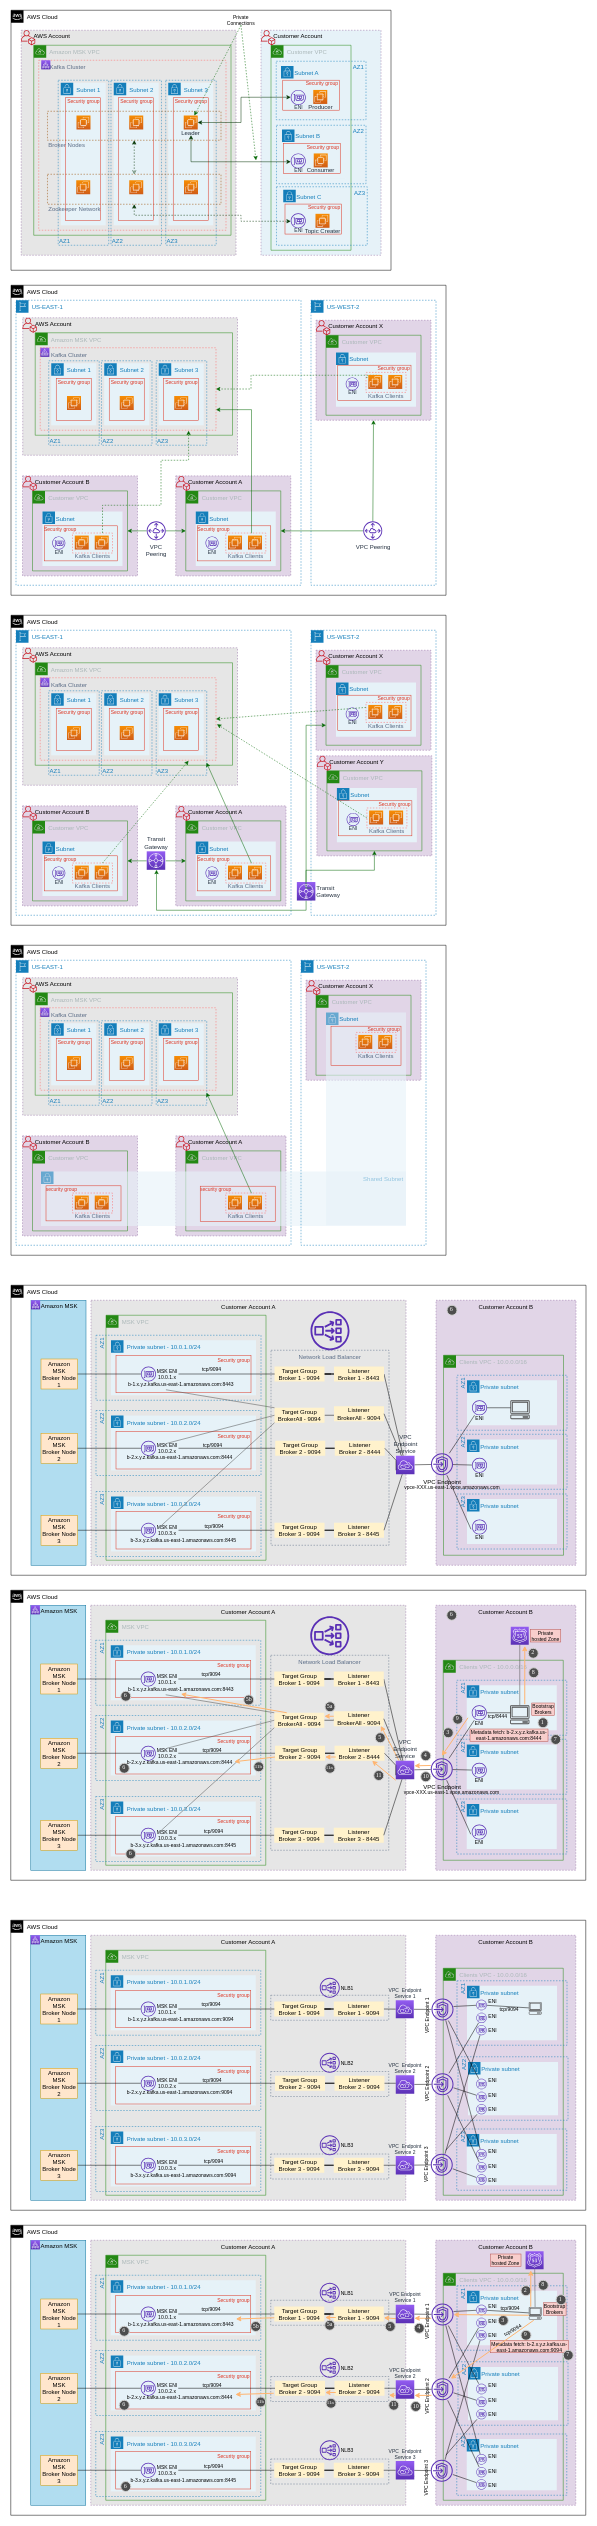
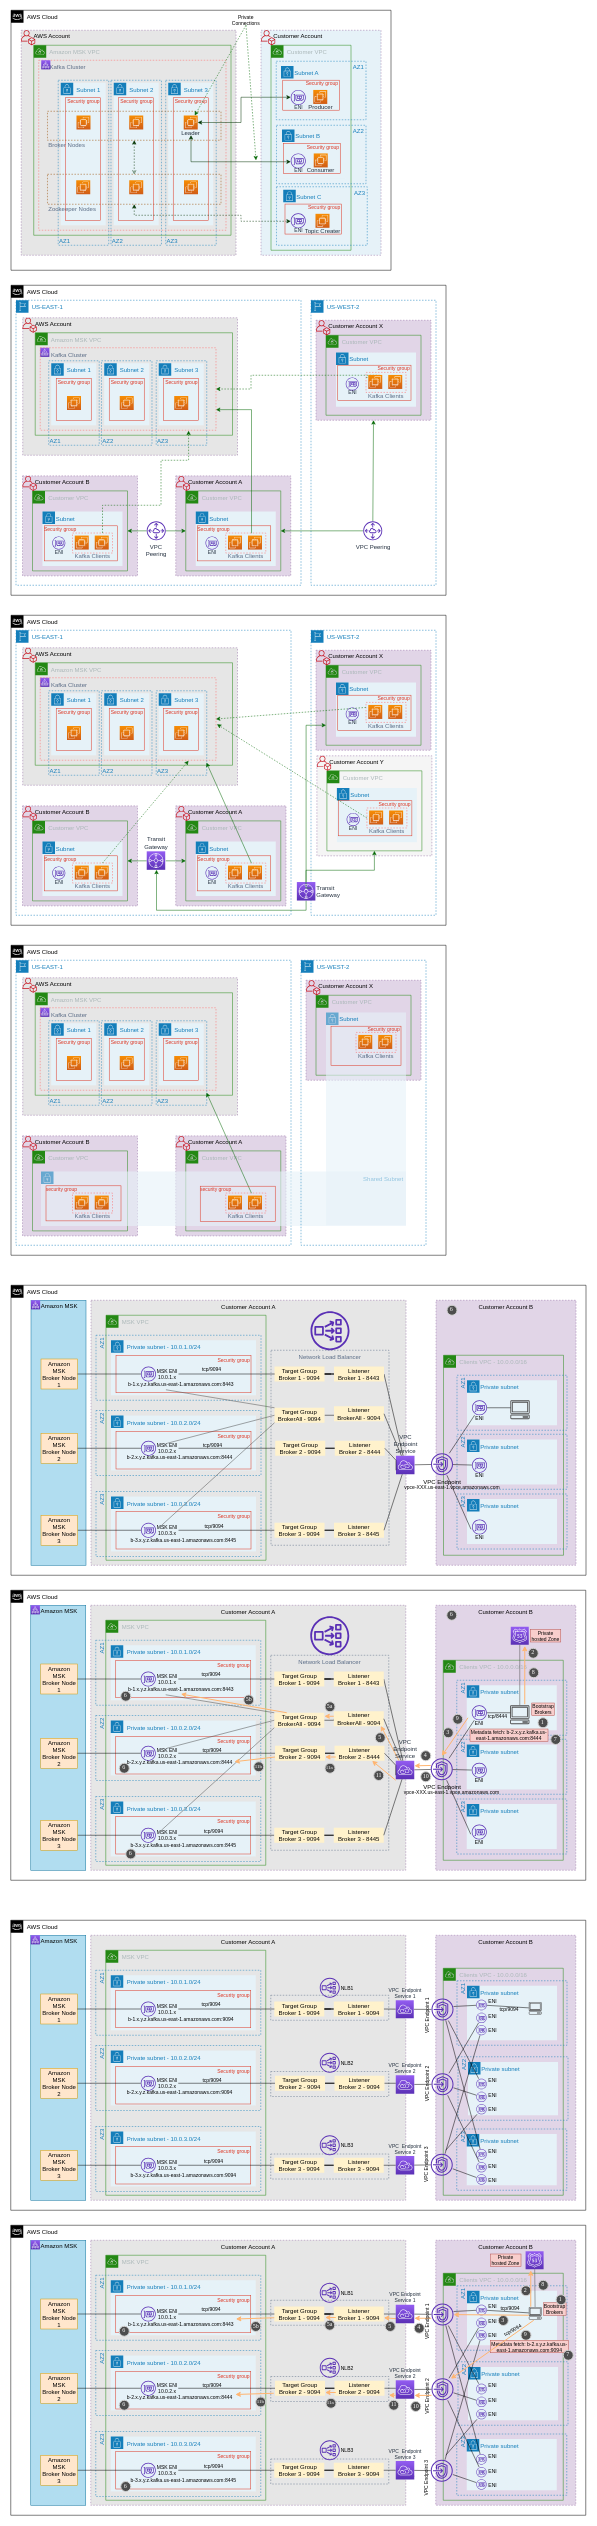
- <mxCell id="60" value="Private Connections" style="text;html=1;strokeColor=none;fillColor=none;align=center;verticalAlign=middle;whiteSpace=wrap;rounded=0;dashed=1;fontSize=10;" vertex="1" parent="1"><mxGeometry x="461" y="30" width="40" height="20" as="geometry" /></mxCell>
+ <mxCell id="60" value="Private Connections" style="text;html=1;strokeColor=none;fillColor=none;align=center;verticalAlign=middle;whiteSpace=wrap;rounded=0;dashed=1;fontSize=10;" vertex="1" parent="1"><mxGeometry x="471" y="30" width="40" height="20" as="geometry" /></mxCell>
- <mxCell id="22" value="Zookeeper Network" style="fillColor=none;verticalAlign=bottom;fontStyle=0;fontColor=#5A6C86;align=left;spacingTop=0;spacingBottom=-18;dashed=1;strokeColor=#994C00;" vertex="1" parent="1"><mxGeometry x="93.96" y="348" width="347.04" height="60" as="geometry" /></mxCell>
+ <mxCell id="22" value="Zookeeper Nodes" style="fillColor=none;verticalAlign=bottom;fontStyle=0;fontColor=#5A6C86;align=left;spacingTop=0;spacingBottom=-18;dashed=1;strokeColor=#994C00;" vertex="1" parent="1"><mxGeometry x="93.96" y="348" width="347.04" height="60" as="geometry" /></mxCell>
- <mxCell id="172" value="Customer Account Y" style="fillColor=#e1d5e7;strokeColor=#9673a6;dashed=1;verticalAlign=top;fontStyle=0;align=left;spacingLeft=25;spacing=0;" vertex="1" parent="1"><mxGeometry x="632.76" y="1511.13" width="230" height="200" as="geometry" /></mxCell>
+ <mxCell id="172" value="Customer Account Y" style="fillColor=#f5f5f5;strokeColor=#9673a6;dashed=1;verticalAlign=top;fontStyle=0;align=left;spacingLeft=25;spacing=0;" vertex="1" parent="1"><mxGeometry x="632.76" y="1511.13" width="230" height="200" as="geometry" /></mxCell>
